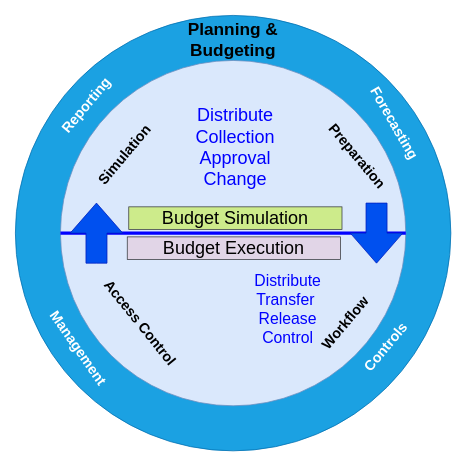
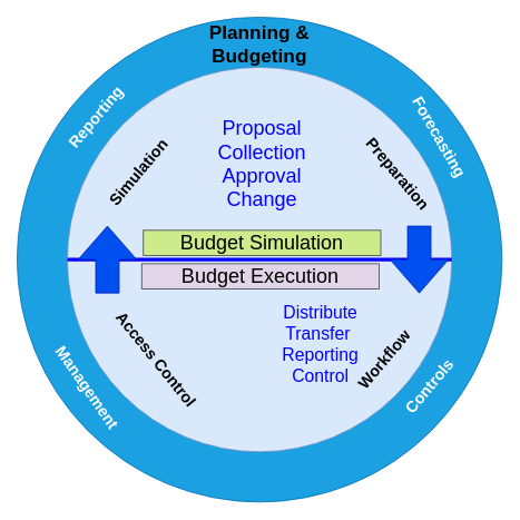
- <mxCell id="13" value="Distribute&lt;br style=&quot;font-size: 24px;&quot;&gt;Collection&lt;br style=&quot;font-size: 24px;&quot;&gt;Approval&lt;br style=&quot;font-size: 24px;&quot;&gt;Change&lt;br style=&quot;font-size: 24px;&quot;&gt;" style="text;html=1;strokeColor=none;fillColor=none;align=center;verticalAlign=middle;whiteSpace=wrap;rounded=0;fontSize=24;fontColor=#0000FF;" vertex="1" parent="1"><mxGeometry x="221" y="140" width="184" height="112" as="geometry" /></mxCell>
+ <mxCell id="13" value="Proposal&lt;br style=&quot;font-size: 24px;&quot;&gt;Collection&lt;br style=&quot;font-size: 24px;&quot;&gt;Approval&lt;br style=&quot;font-size: 24px;&quot;&gt;Change&lt;br style=&quot;font-size: 24px;&quot;&gt;" style="text;html=1;strokeColor=none;fillColor=none;align=center;verticalAlign=middle;whiteSpace=wrap;rounded=0;fontSize=24;fontColor=#0000FF;" vertex="1" parent="1"><mxGeometry x="221" y="140" width="184" height="112" as="geometry" /></mxCell>
- <mxCell id="22" value="Distribute&lt;br&gt;Transfer&amp;nbsp;&lt;br&gt;Release&lt;br&gt;Control&lt;br style=&quot;font-size: 21px&quot;&gt;" style="text;html=1;strokeColor=none;fillColor=none;align=center;verticalAlign=middle;whiteSpace=wrap;rounded=0;fontSize=21;fontColor=#0000FF;" vertex="1" parent="1"><mxGeometry x="332" y="355" width="102" height="112" as="geometry" /></mxCell>
+ <mxCell id="22" value="Distribute&lt;br&gt;Transfer&amp;nbsp;&lt;br&gt;Reporting&lt;br&gt;Control&lt;br style=&quot;font-size: 21px&quot;&gt;" style="text;html=1;strokeColor=none;fillColor=none;align=center;verticalAlign=middle;whiteSpace=wrap;rounded=0;fontSize=21;fontColor=#0000FF;" vertex="1" parent="1"><mxGeometry x="332" y="355" width="102" height="112" as="geometry" /></mxCell>
